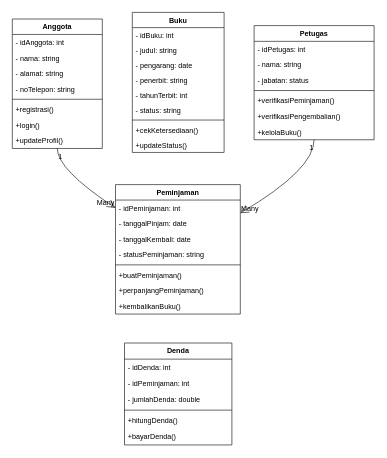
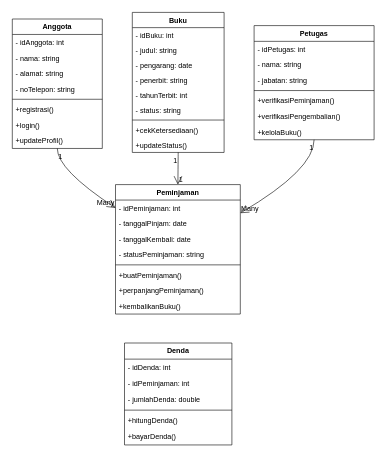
- <mxCell id="33" value="- jabatan: status" style="text;strokeColor=none;fillColor=none;align=left;verticalAlign=top;spacingLeft=4;spacingRight=4;overflow=hidden;rotatable=0;points=[[0,0.5],[1,0.5]];portConstraint=eastwest;" vertex="1" parent="30"><mxGeometry y="78.257" width="200" height="26" as="geometry" /></mxCell>
+ <mxCell id="33" value="- jabatan: string" style="text;strokeColor=none;fillColor=none;align=left;verticalAlign=top;spacingLeft=4;spacingRight=4;overflow=hidden;rotatable=0;points=[[0,0.5],[1,0.5]];portConstraint=eastwest;" vertex="1" parent="30"><mxGeometry y="78.257" width="200" height="26" as="geometry" /></mxCell>
+ <mxCell id="48" value="" style="curved=1;startArrow=none;endArrow=open;endSize=12;exitX=0.5;exitY=1;entryX=0.5;entryY=0;rounded=0;" edge="1" parent="1" source="11" target="21"><mxGeometry relative="1" as="geometry"><Array as="points" /></mxGeometry></mxCell>
+ <mxCell id="49" value="1" style="edgeLabel;resizable=0;labelBackgroundColor=none;fontSize=12;align=right;verticalAlign=top;" vertex="1" parent="48"><mxGeometry x="-1" relative="1" as="geometry" /></mxCell>
+ <mxCell id="50" value="1" style="edgeLabel;resizable=0;labelBackgroundColor=none;fontSize=12;align=left;verticalAlign=bottom;" vertex="1" parent="48"><mxGeometry x="1" relative="1" as="geometry" /></mxCell>
